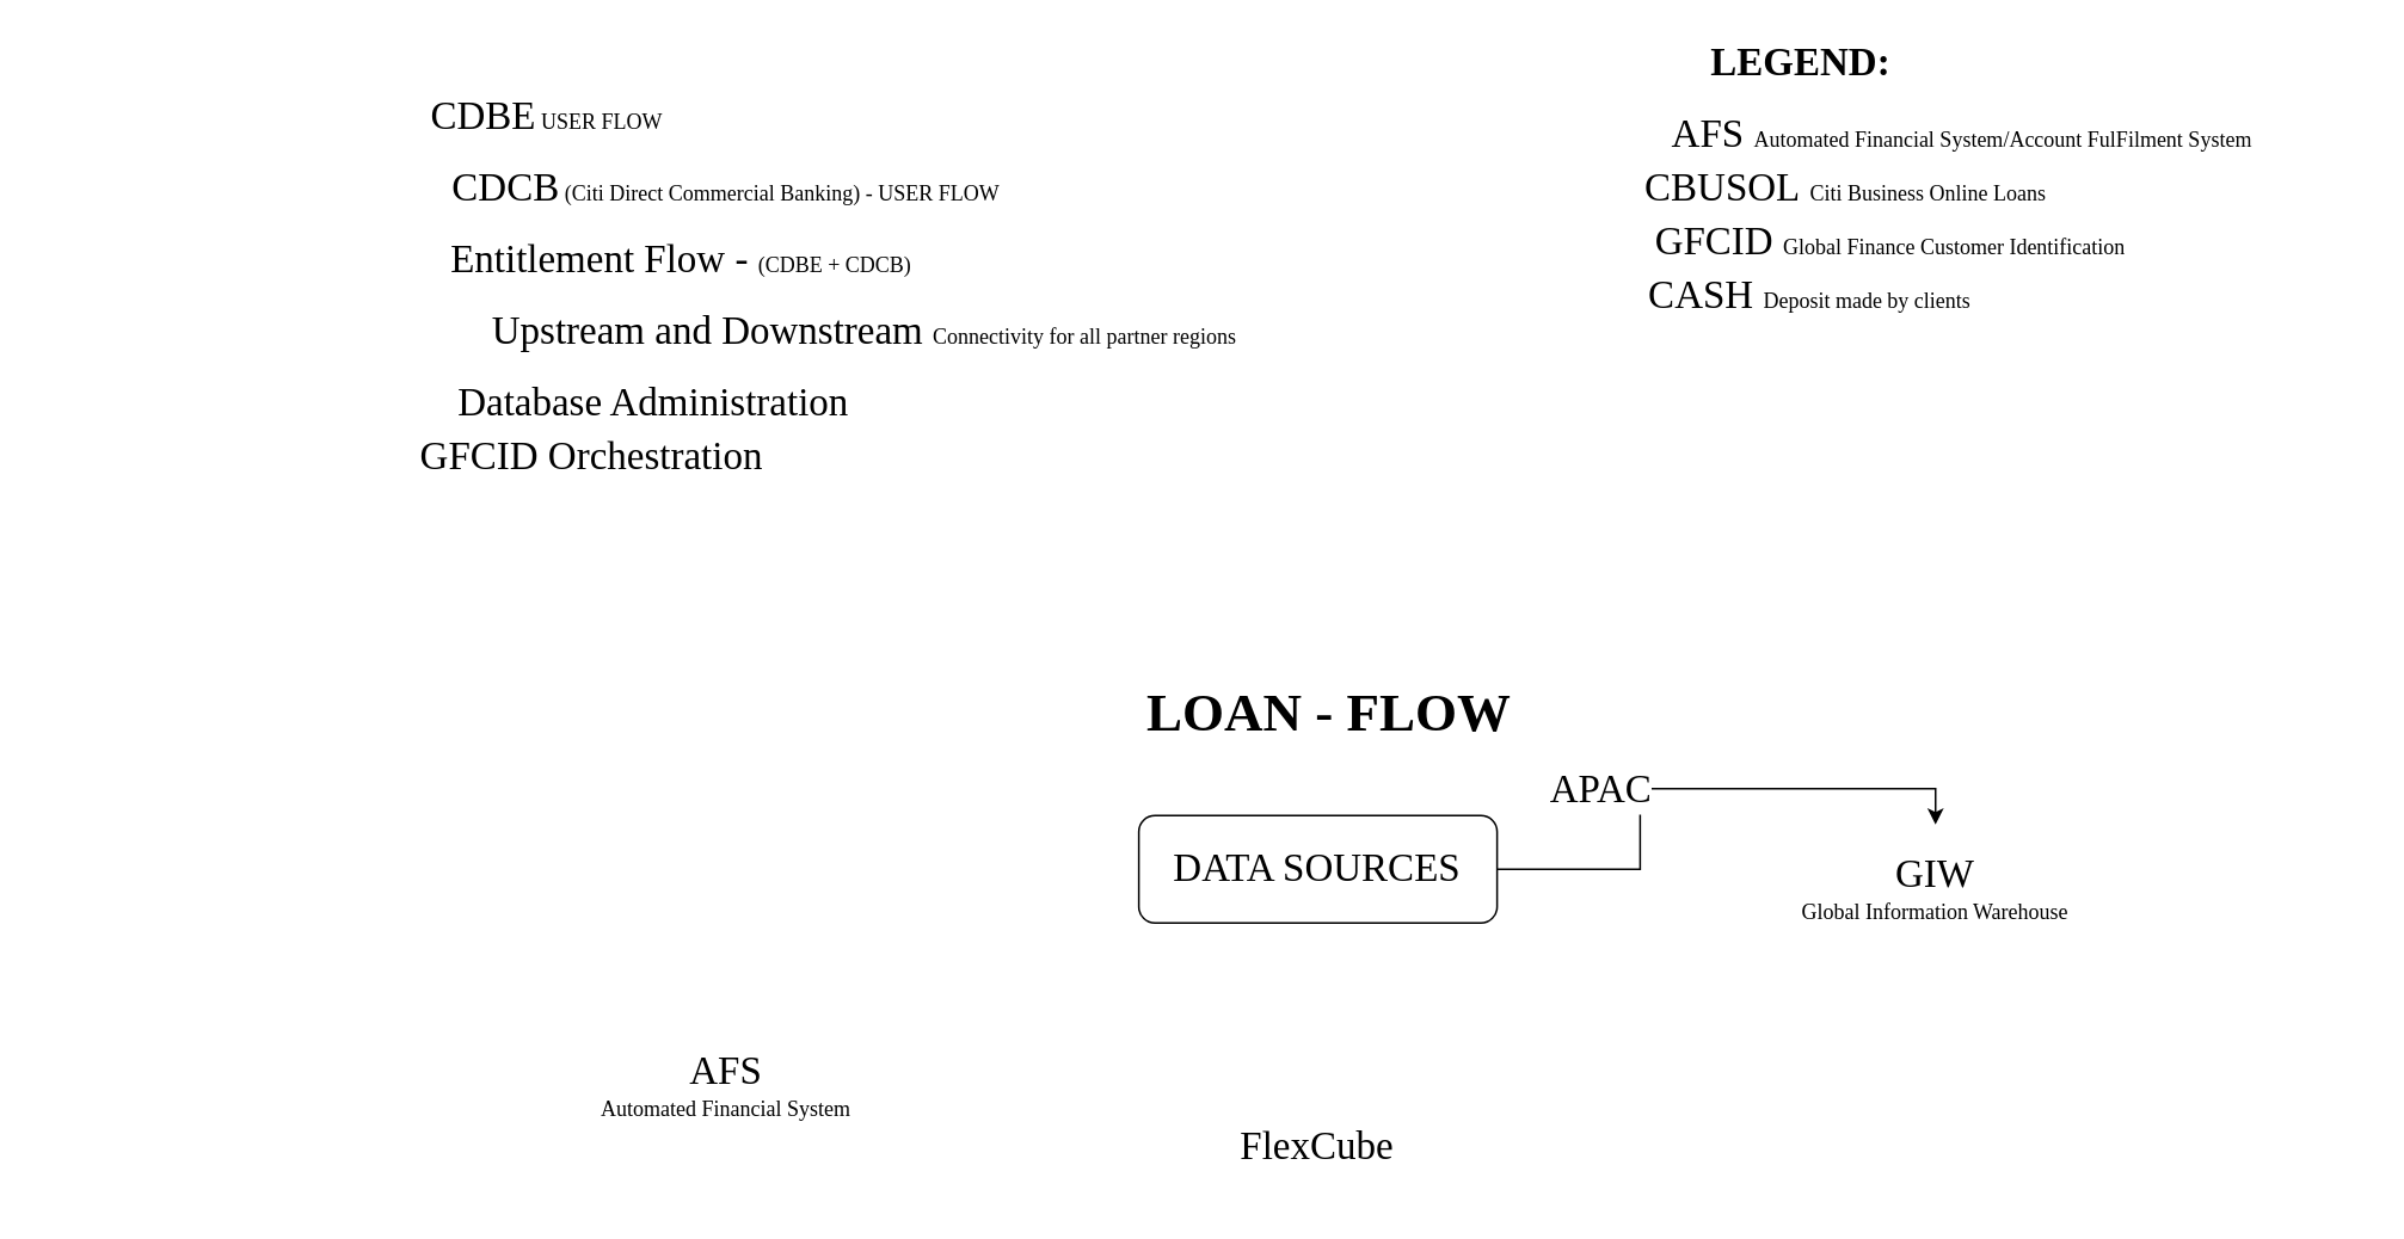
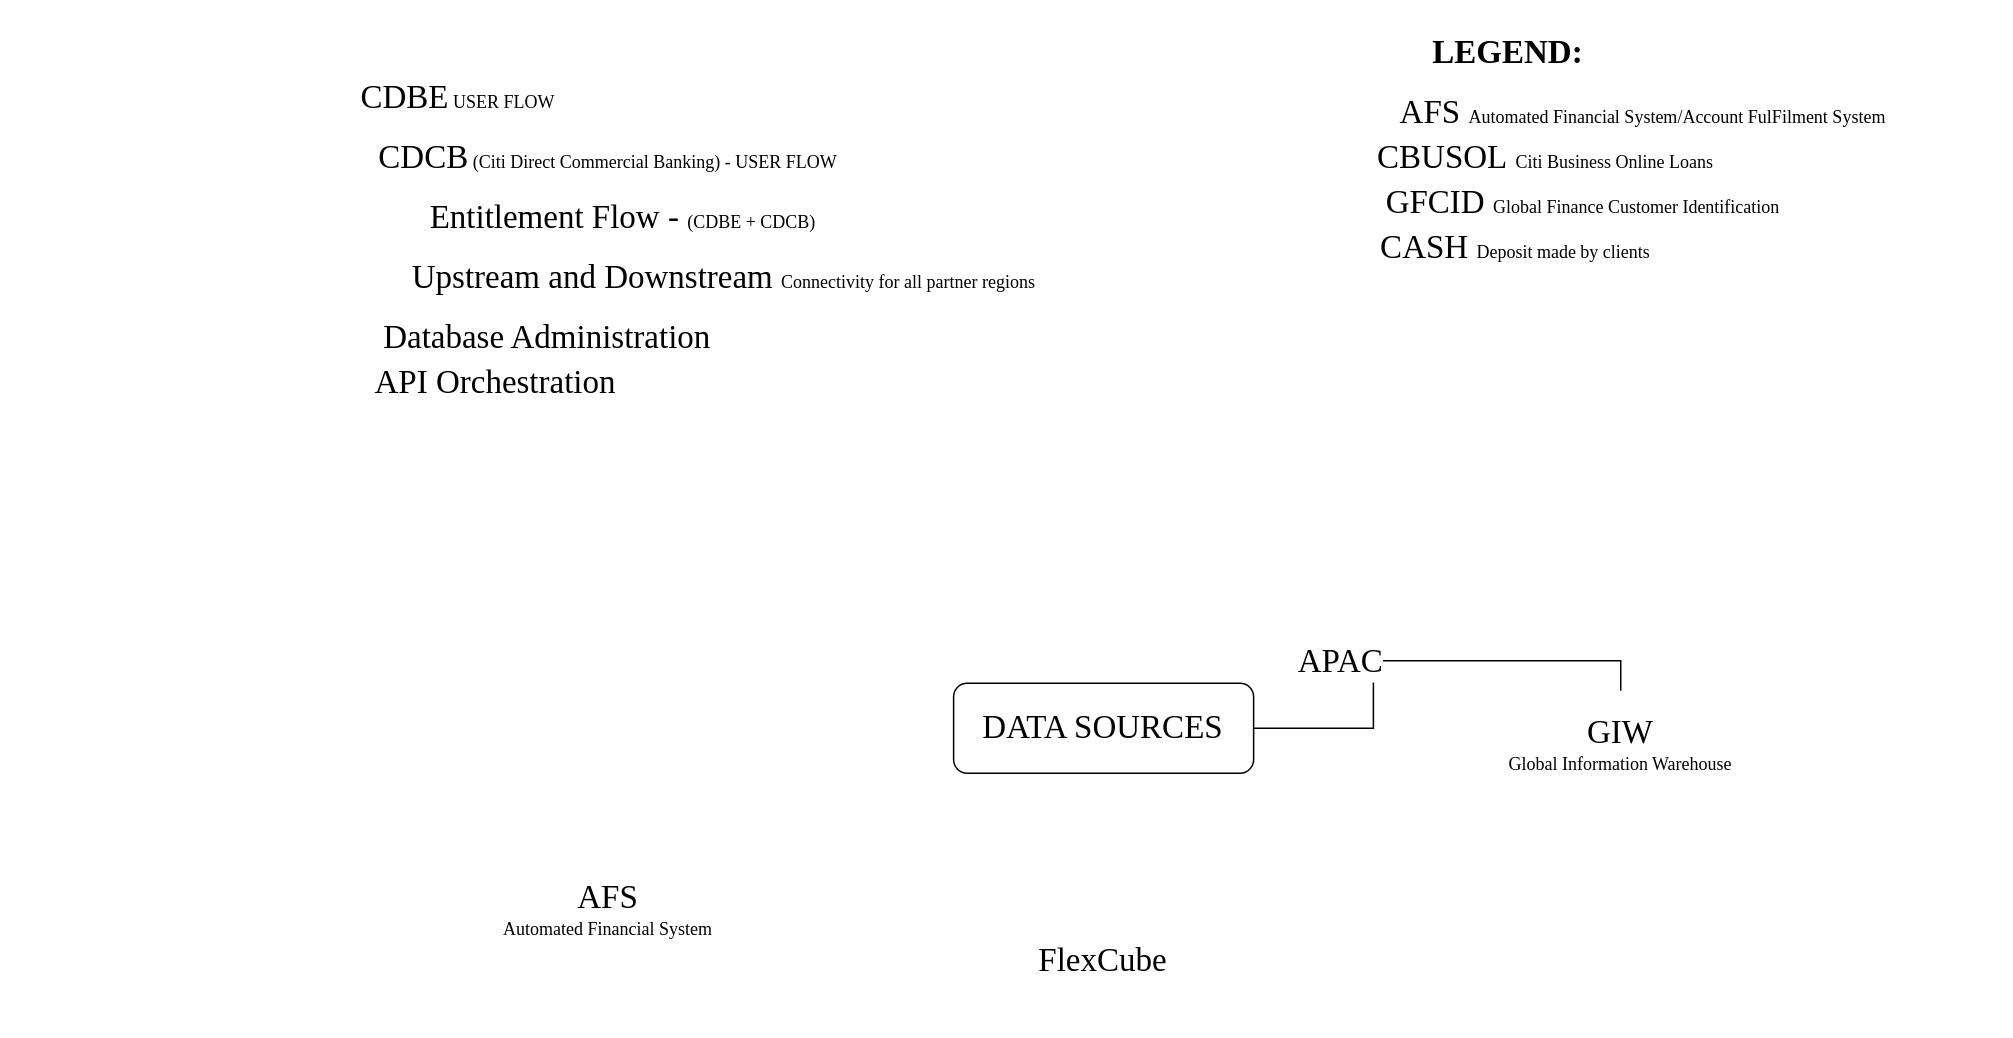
- <mxCell id="7" value="&lt;font style=&quot;&quot;&gt;&lt;font style=&quot;font-size: 22px;&quot;&gt;Entitlement Flow -&amp;nbsp;&lt;/font&gt;&lt;font style=&quot;font-size: 12px;&quot;&gt;(CDBE + CDCB)&lt;/font&gt;&lt;br&gt;&lt;/font&gt;" style="text;html=1;strokeColor=none;fillColor=none;align=center;verticalAlign=middle;whiteSpace=wrap;rounded=0;fontFamily=Architects Daughter;fontSource=https%3A%2F%2Ffonts.googleapis.com%2Fcss%3Ffamily%3DArchitects%2BDaughter;" vertex="1" parent="1"><mxGeometry x="140" y="130" width="480" height="30" as="geometry" /></mxCell>
+ <mxCell id="7" value="&lt;font style=&quot;&quot;&gt;&lt;font style=&quot;font-size: 22px;&quot;&gt;Entitlement Flow -&amp;nbsp;&lt;/font&gt;&lt;font style=&quot;font-size: 12px;&quot;&gt;(CDBE + CDCB)&lt;/font&gt;&lt;br&gt;&lt;/font&gt;" style="text;html=1;strokeColor=none;fillColor=none;align=center;verticalAlign=middle;whiteSpace=wrap;rounded=0;fontFamily=Architects Daughter;fontSource=https%3A%2F%2Ffonts.googleapis.com%2Fcss%3Ffamily%3DArchitects%2BDaughter;" vertex="1" parent="1"><mxGeometry x="175" y="130" width="480" height="30" as="geometry" /></mxCell>
- <mxCell id="11" value="&lt;font style=&quot;&quot;&gt;&lt;span style=&quot;font-size: 22px;&quot;&gt;GFCID Orchestration&lt;/span&gt;&lt;br&gt;&lt;/font&gt;" style="text;html=1;strokeColor=none;fillColor=none;align=center;verticalAlign=middle;whiteSpace=wrap;rounded=0;fontFamily=Architects Daughter;fontSource=https%3A%2F%2Ffonts.googleapis.com%2Fcss%3Ffamily%3DArchitects%2BDaughter;" vertex="1" parent="1"><mxGeometry x="20" y="240" width="620" height="30" as="geometry" /></mxCell>
+ <mxCell id="11" value="&lt;font style=&quot;&quot;&gt;&lt;span style=&quot;font-size: 22px;&quot;&gt;API Orchestration&lt;/span&gt;&lt;br&gt;&lt;/font&gt;" style="text;html=1;strokeColor=none;fillColor=none;align=center;verticalAlign=middle;whiteSpace=wrap;rounded=0;fontFamily=Architects Daughter;fontSource=https%3A%2F%2Ffonts.googleapis.com%2Fcss%3Ffamily%3DArchitects%2BDaughter;" vertex="1" parent="1"><mxGeometry x="20" y="240" width="620" height="30" as="geometry" /></mxCell>
- <mxCell id="2" value="&lt;h1 style=&quot;font-size: 30px;&quot;&gt;LOAN - FLOW&lt;/h1&gt;" style="text;html=1;strokeColor=none;fillColor=none;spacing=5;spacingTop=-20;whiteSpace=wrap;overflow=hidden;rounded=0;fontFamily=Architects Daughter;fontSource=https%3A%2F%2Ffonts.googleapis.com%2Fcss%3Ffamily%3DArchitects%2BDaughter;fontSize=30;" vertex="1" parent="1"><mxGeometry x="635.24" y="370" width="220" height="50" as="geometry" /></mxCell>
- <mxCell id="3" style="edgeStyle=orthogonalEdgeStyle;rounded=0;orthogonalLoop=1;jettySize=auto;html=1;entryX=0.5;entryY=0;entryDx=0;entryDy=0;" edge="1" parent="1" source="21" target="5"><mxGeometry relative="1" as="geometry" /></mxCell>
+ <mxCell id="3" style="edgeStyle=orthogonalEdgeStyle;rounded=0;orthogonalLoop=1;jettySize=auto;html=1;entryX=0.5;entryY=0;entryDx=0;entryDy=0;endArrow=none;" edge="1" parent="1" source="21" target="5"><mxGeometry relative="1" as="geometry" /></mxCell>
